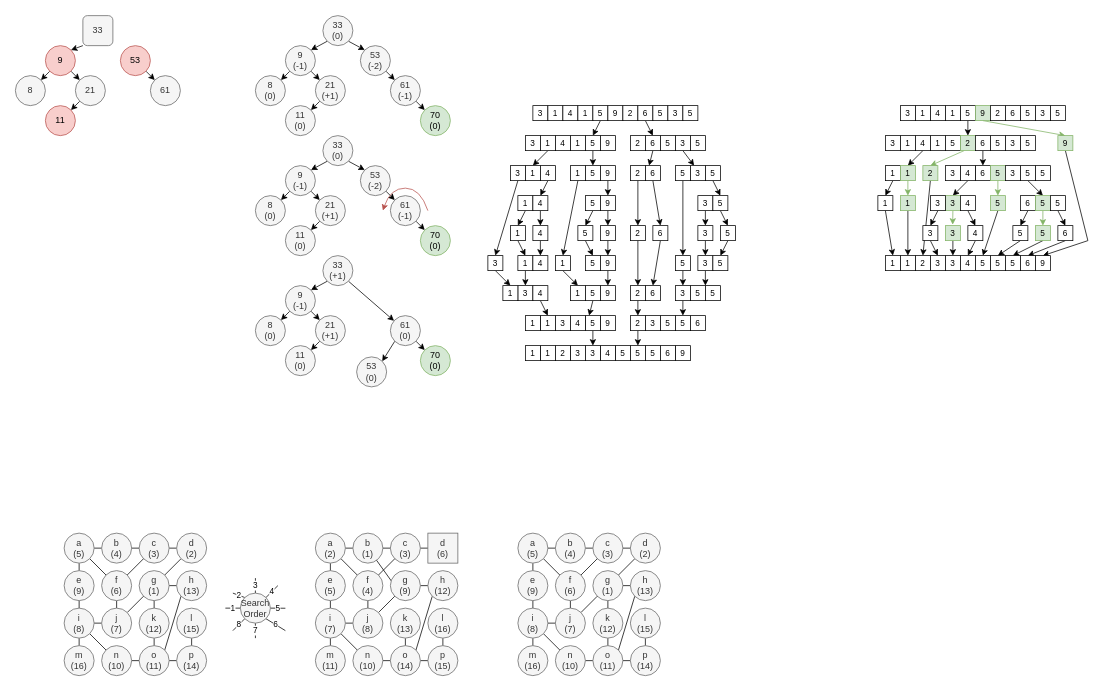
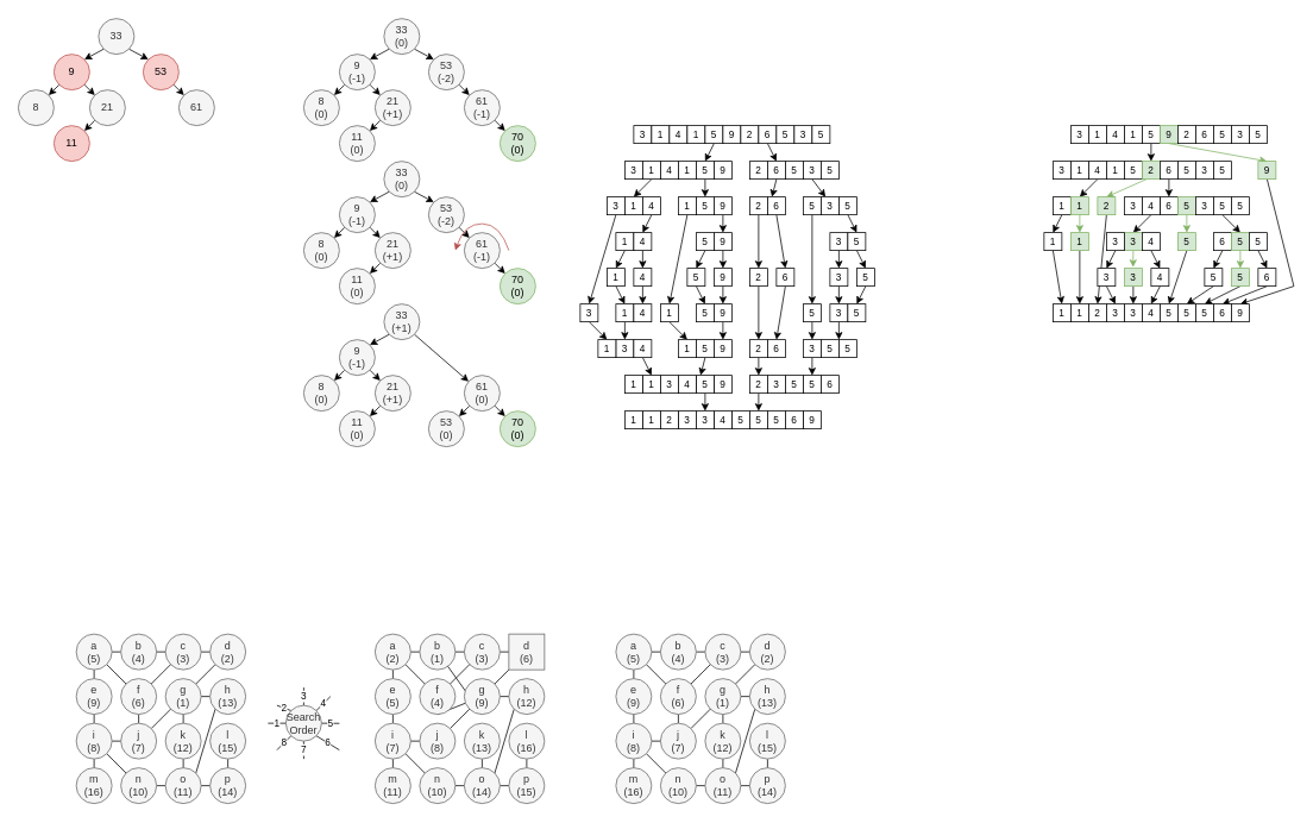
- <mxCell id="4" value="33" style="whiteSpace=wrap;html=1;aspect=fixed;fillColor=#f5f5f5;strokeColor=#666666;fontColor=#333333;rounded=1;" vertex="1" parent="1"><mxGeometry x="110" y="20" width="40" height="40" as="geometry" /></mxCell>
+ <mxCell id="4" value="33" style="ellipse;whiteSpace=wrap;html=1;aspect=fixed;fillColor=#f5f5f5;strokeColor=#666666;fontColor=#333333;" vertex="1" parent="1"><mxGeometry x="110" y="20" width="40" height="40" as="geometry" /></mxCell>
+ <mxCell id="2" style="rounded=0;orthogonalLoop=1;jettySize=auto;html=1;exitX=1;exitY=1;exitDx=0;exitDy=0;entryX=0;entryY=0;entryDx=0;entryDy=0;" edge="1" parent="1" source="4" target="9"><mxGeometry relative="1" as="geometry" /></mxCell>
- <mxCell id="52" value="53&lt;br&gt;(0)" style="ellipse;whiteSpace=wrap;html=1;aspect=fixed;fillColor=#f5f5f5;strokeColor=#666666;fontColor=#333333;" vertex="1" parent="1"><mxGeometry x="475" y="475" width="40" height="40" as="geometry" /></mxCell>
+ <mxCell id="52" value="53&lt;br&gt;(0)" style="ellipse;whiteSpace=wrap;html=1;aspect=fixed;fillColor=#f5f5f5;strokeColor=#666666;fontColor=#333333;" vertex="1" parent="1"><mxGeometry x="480" y="460" width="40" height="40" as="geometry" /></mxCell>
+ <mxCell id="329" style="edgeStyle=none;rounded=0;orthogonalLoop=1;jettySize=auto;html=1;exitX=0;exitY=1;exitDx=0;exitDy=0;fontSize=11;endArrow=none;endFill=0;" edge="1" parent="1" source="330" target="338"><mxGeometry relative="1" as="geometry" /></mxCell>
- <mxCell id="333" style="edgeStyle=none;rounded=0;orthogonalLoop=1;jettySize=auto;html=1;exitX=0.5;exitY=1;exitDx=0;exitDy=0;entryX=0.5;entryY=0;entryDx=0;entryDy=0;fontSize=11;endArrow=none;endFill=0;" edge="1" parent="1" source="335" target="346"><mxGeometry relative="1" as="geometry" /></mxCell>
+ <mxCell id="333" style="edgeStyle=none;rounded=0;orthogonalLoop=1;jettySize=auto;html=1;exitX=0.5;exitY=1;exitDx=0;exitDy=0;fontSize=11;endArrow=none;endFill=0;" edge="1" parent="1" source="335" target="338"><mxGeometry relative="1" as="geometry" /></mxCell>
